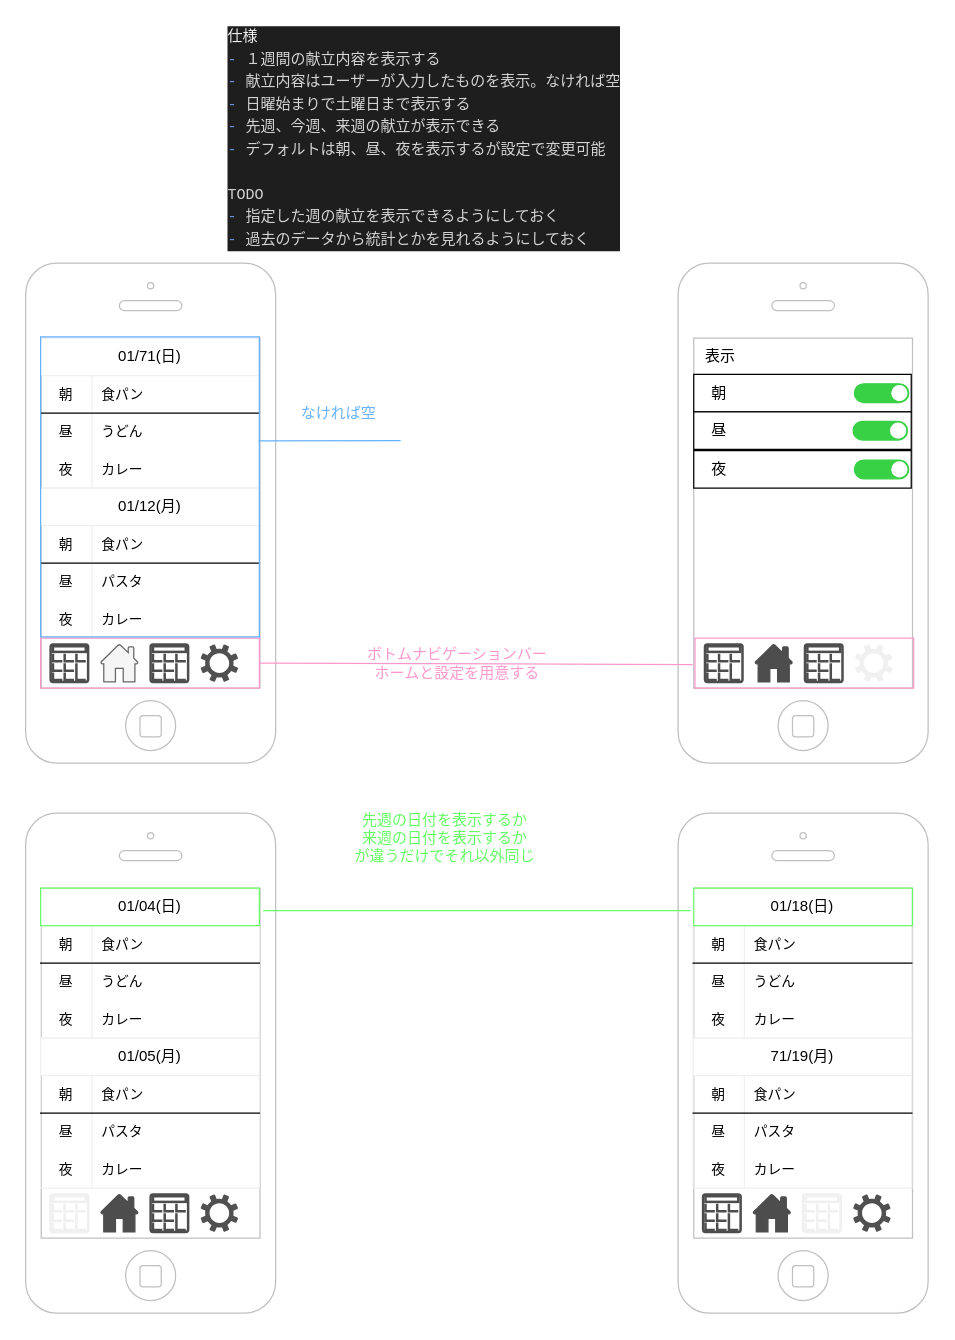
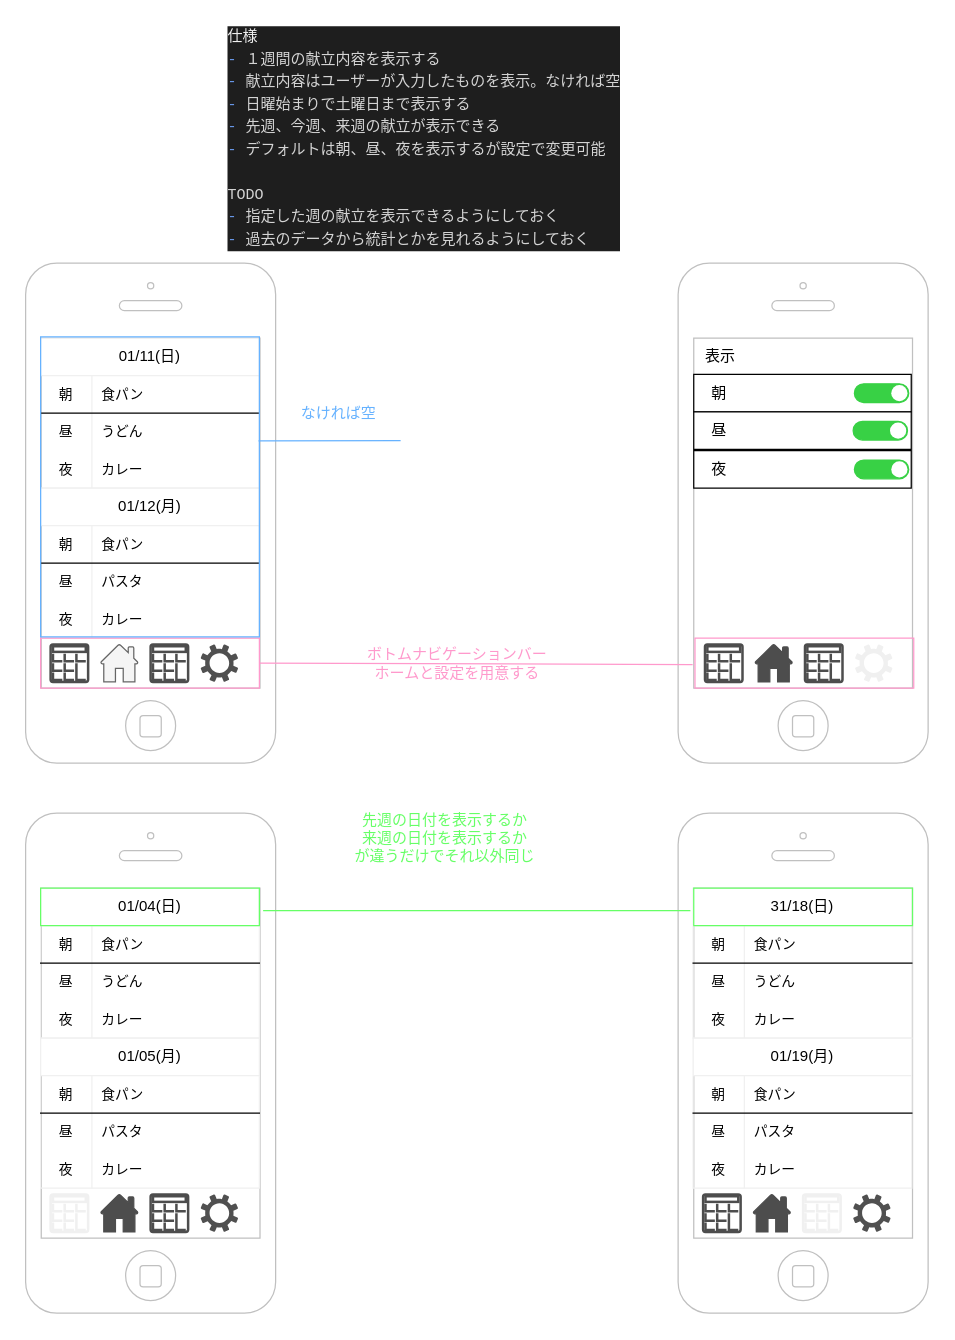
- <mxCell id="3" value="&lt;span style=&quot;font-weight: 400&quot;&gt;01/71(日)&lt;/span&gt;" style="shape=table;html=1;whiteSpace=wrap;startSize=30;container=1;collapsible=0;childLayout=tableLayout;fixedRows=1;rowLines=0;fontStyle=1;align=center;strokeColor=#f0f0f0;strokeWidth=1;" parent="1" vertex="1"><mxGeometry x="32" y="270" width="175" height="120" as="geometry" /></mxCell>
+ <mxCell id="3" value="&lt;span style=&quot;font-weight: 400&quot;&gt;01/11(日)&lt;/span&gt;" style="shape=table;html=1;whiteSpace=wrap;startSize=30;container=1;collapsible=0;childLayout=tableLayout;fixedRows=1;rowLines=0;fontStyle=1;align=center;strokeColor=#f0f0f0;strokeWidth=1;" parent="1" vertex="1"><mxGeometry x="32" y="270" width="175" height="120" as="geometry" /></mxCell>
- <mxCell id="70" value="&lt;span style=&quot;font-weight: 400&quot;&gt;01/18(日)&lt;/span&gt;" style="shape=table;html=1;whiteSpace=wrap;startSize=30;container=1;collapsible=0;childLayout=tableLayout;fixedRows=1;rowLines=0;fontStyle=1;align=center;strokeColor=#f0f0f0;strokeWidth=1;" vertex="1" parent="1"><mxGeometry x="554" y="710" width="175" height="120" as="geometry" /></mxCell>
+ <mxCell id="70" value="&lt;span style=&quot;font-weight: 400&quot;&gt;31/18(日)&lt;/span&gt;" style="shape=table;html=1;whiteSpace=wrap;startSize=30;container=1;collapsible=0;childLayout=tableLayout;fixedRows=1;rowLines=0;fontStyle=1;align=center;strokeColor=#f0f0f0;strokeWidth=1;" vertex="1" parent="1"><mxGeometry x="554" y="710" width="175" height="120" as="geometry" /></mxCell>
- <mxCell id="80" value="&lt;span style=&quot;font-weight: 400&quot;&gt;71/19(月)&lt;/span&gt;" style="shape=table;html=1;whiteSpace=wrap;startSize=30;container=1;collapsible=0;childLayout=tableLayout;fixedRows=1;rowLines=0;fontStyle=1;align=center;strokeColor=#f0f0f0;strokeWidth=1;" vertex="1" parent="1"><mxGeometry x="554" y="830" width="175" height="120" as="geometry" /></mxCell>
+ <mxCell id="80" value="&lt;span style=&quot;font-weight: 400&quot;&gt;01/19(月)&lt;/span&gt;" style="shape=table;html=1;whiteSpace=wrap;startSize=30;container=1;collapsible=0;childLayout=tableLayout;fixedRows=1;rowLines=0;fontStyle=1;align=center;strokeColor=#f0f0f0;strokeWidth=1;" vertex="1" parent="1"><mxGeometry x="554" y="830" width="175" height="120" as="geometry" /></mxCell>
